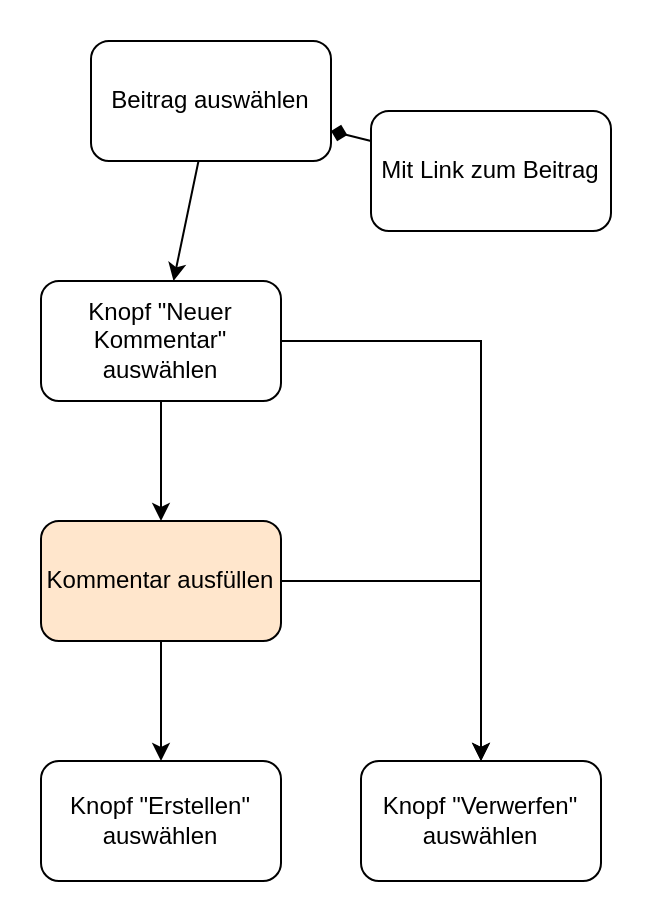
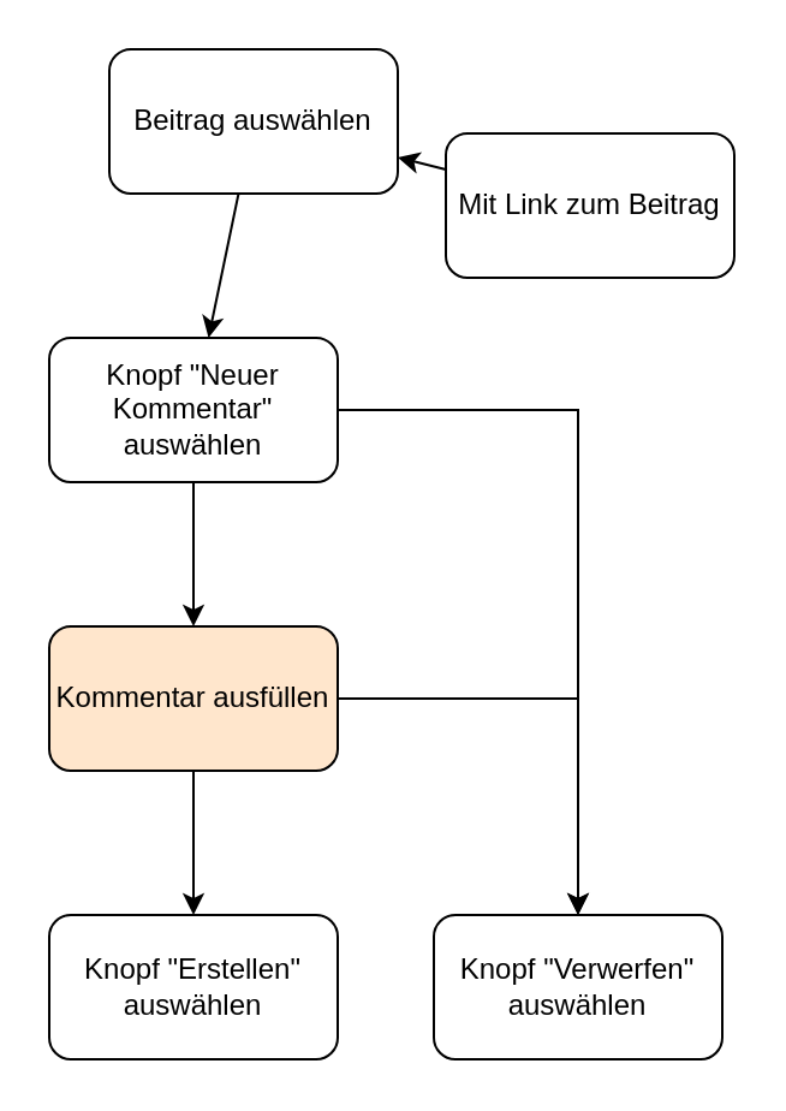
- <mxCell id="4" value="" style="endArrow=diamond;html=1;rounded=0;" edge="1" parent="1" source="3" target="2"><mxGeometry width="50" height="50" relative="1" as="geometry"><mxPoint x="180" y="60" as="sourcePoint" /><mxPoint x="140" y="120" as="targetPoint" /></mxGeometry></mxCell>
+ <mxCell id="4" value="" style="endArrow=classic;html=1;rounded=0;" edge="1" parent="1" source="3" target="2"><mxGeometry width="50" height="50" relative="1" as="geometry"><mxPoint x="180" y="60" as="sourcePoint" /><mxPoint x="140" y="120" as="targetPoint" /></mxGeometry></mxCell>
